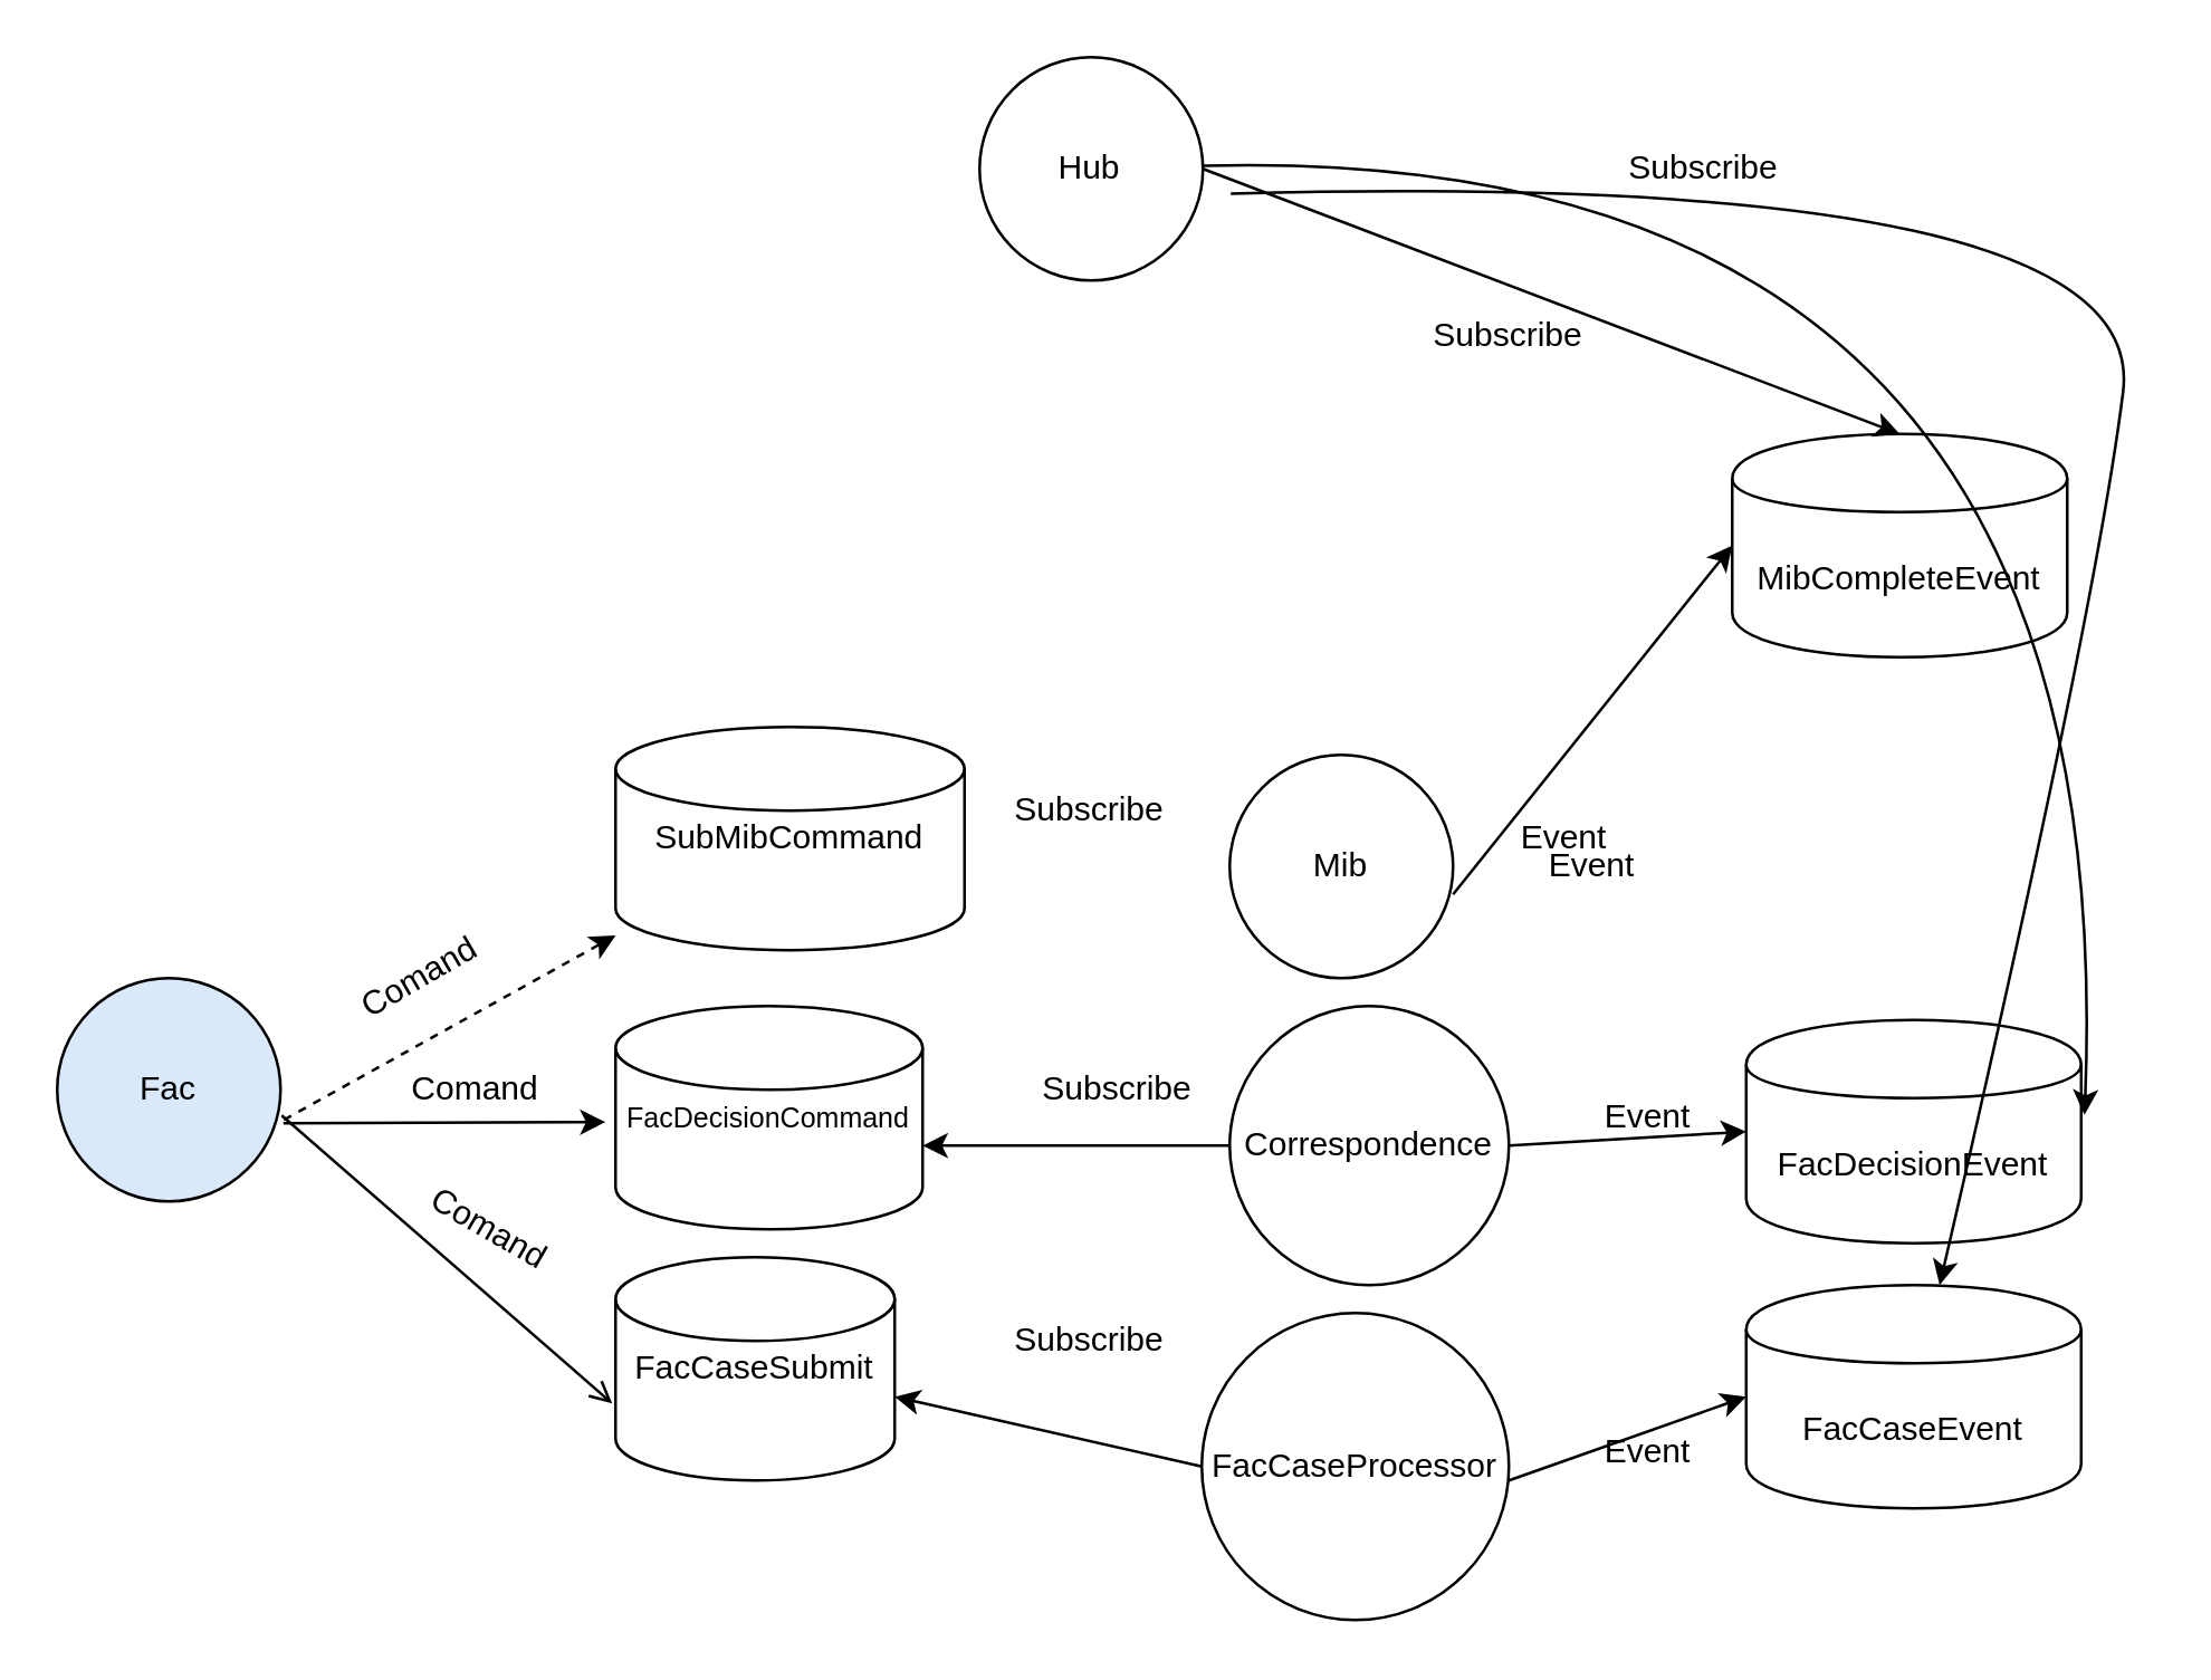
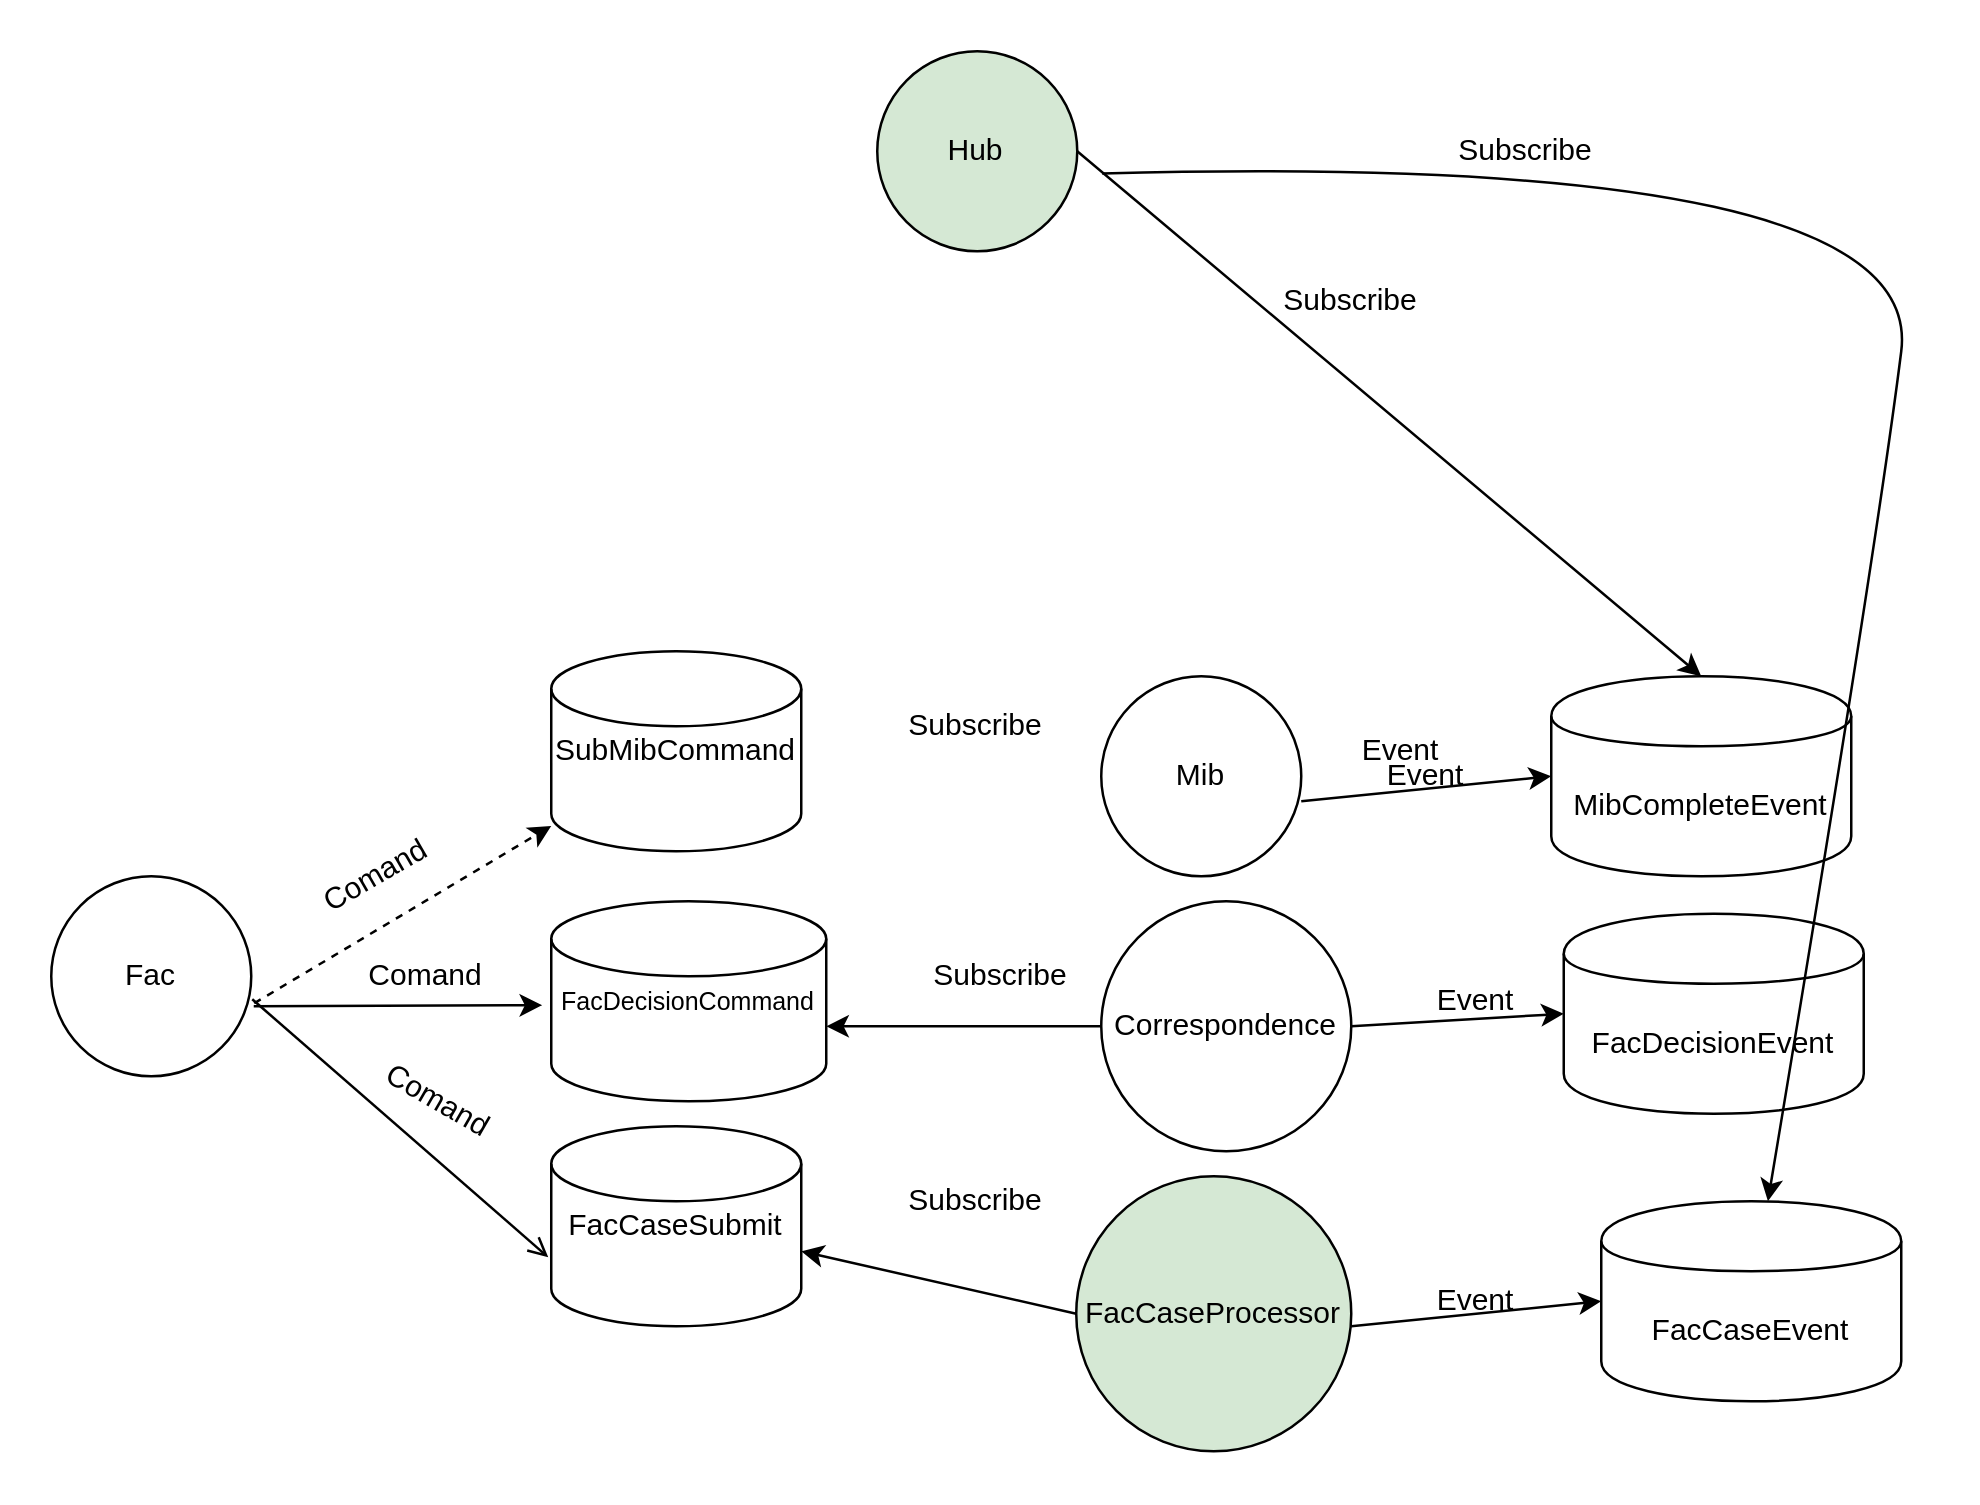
- <mxCell id="30" value="Hub" style="ellipse;whiteSpace=wrap;html=1;aspect=fixed;" vertex="1" parent="1"><mxGeometry x="350.4" y="20" width="80" height="80" as="geometry" /></mxCell>
+ <mxCell id="30" value="Hub" style="ellipse;whiteSpace=wrap;html=1;aspect=fixed;fillColor=#d5e8d4;" vertex="1" parent="1"><mxGeometry x="350.4" y="20" width="80" height="80" as="geometry" /></mxCell>
- <mxCell id="33" value="" style="endArrow=classic;html=1;entryX=1.01;entryY=0.425;entryDx=0;entryDy=0;entryPerimeter=0;curved=1;" edge="1" parent="1" source="30" target="24"><mxGeometry width="50" height="50" relative="1" as="geometry"><mxPoint x="460" y="20" as="sourcePoint" /><mxPoint x="709.6" y="230" as="targetPoint" /><Array as="points"><mxPoint x="760" y="50" /></Array></mxGeometry></mxCell>
- <mxCell id="20" value="MibCompleteEvent" style="shape=cylinder;whiteSpace=wrap;html=1;boundedLbl=1;backgroundOutline=1;" vertex="1" parent="1"><mxGeometry x="620" y="155" width="120" height="80" as="geometry" /></mxCell>
+ <mxCell id="20" value="MibCompleteEvent" style="shape=cylinder;whiteSpace=wrap;html=1;boundedLbl=1;backgroundOutline=1;" vertex="1" parent="1"><mxGeometry x="620" y="270" width="120" height="80" as="geometry" /></mxCell>
- <mxCell id="4" value="SubMibCommand" style="shape=cylinder2;whiteSpace=wrap;html=1;boundedLbl=1;backgroundOutline=1;size=15;" parent="1" vertex="1"><mxGeometry x="220" y="260" width="125" height="80" as="geometry" /></mxCell>
+ <mxCell id="4" value="SubMibCommand" style="shape=cylinder2;whiteSpace=wrap;html=1;boundedLbl=1;backgroundOutline=1;size=15;" parent="1" vertex="1"><mxGeometry x="220" y="260" width="100" height="80" as="geometry" /></mxCell>
- <mxCell id="2" value="Fac" style="ellipse;whiteSpace=wrap;html=1;aspect=fixed;fillColor=#dae8fc;" parent="1" vertex="1"><mxGeometry x="20" y="350" width="80" height="80" as="geometry" /></mxCell>
+ <mxCell id="2" value="Fac" style="ellipse;whiteSpace=wrap;html=1;aspect=fixed;" parent="1" vertex="1"><mxGeometry x="20" y="350" width="80" height="80" as="geometry" /></mxCell>
- <mxCell id="27" value="FacCaseEvent" style="shape=cylinder;whiteSpace=wrap;html=1;boundedLbl=1;backgroundOutline=1;" vertex="1" parent="1"><mxGeometry x="625" y="460" width="120" height="80" as="geometry" /></mxCell>
+ <mxCell id="27" value="FacCaseEvent" style="shape=cylinder;whiteSpace=wrap;html=1;boundedLbl=1;backgroundOutline=1;" vertex="1" parent="1"><mxGeometry x="640" y="480" width="120" height="80" as="geometry" /></mxCell>
- <mxCell id="11" value="FacCaseProcessor" style="ellipse;whiteSpace=wrap;html=1;aspect=fixed;" parent="1" vertex="1"><mxGeometry x="430" y="470" width="110" height="110" as="geometry" /></mxCell>
+ <mxCell id="11" value="FacCaseProcessor" style="ellipse;whiteSpace=wrap;html=1;aspect=fixed;fillColor=#d5e8d4;" parent="1" vertex="1"><mxGeometry x="430" y="470" width="110" height="110" as="geometry" /></mxCell>
